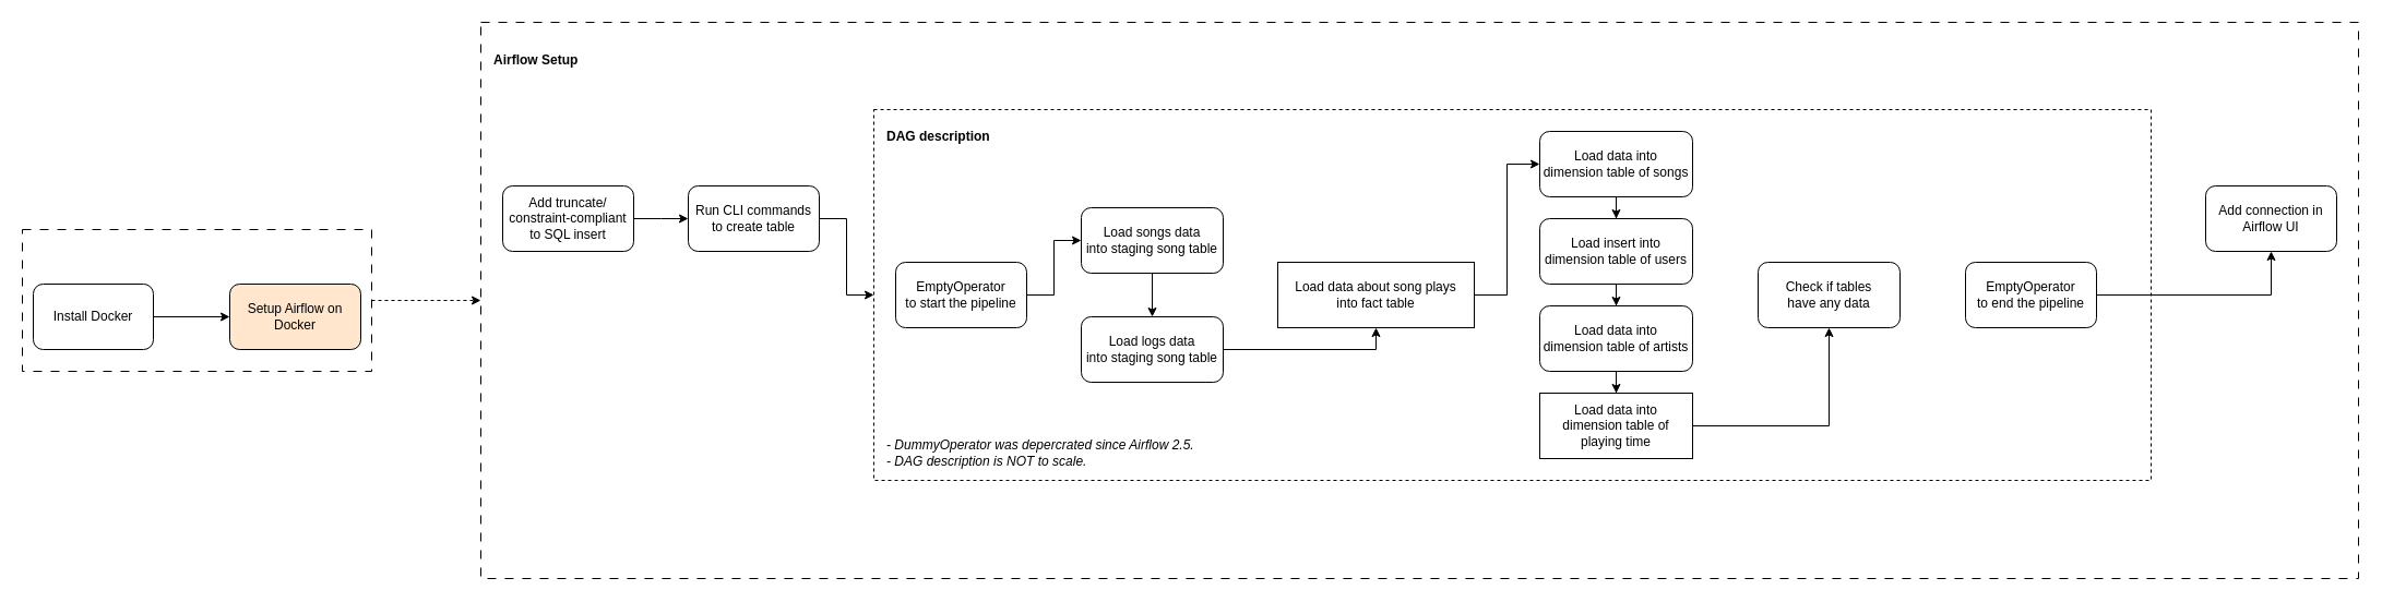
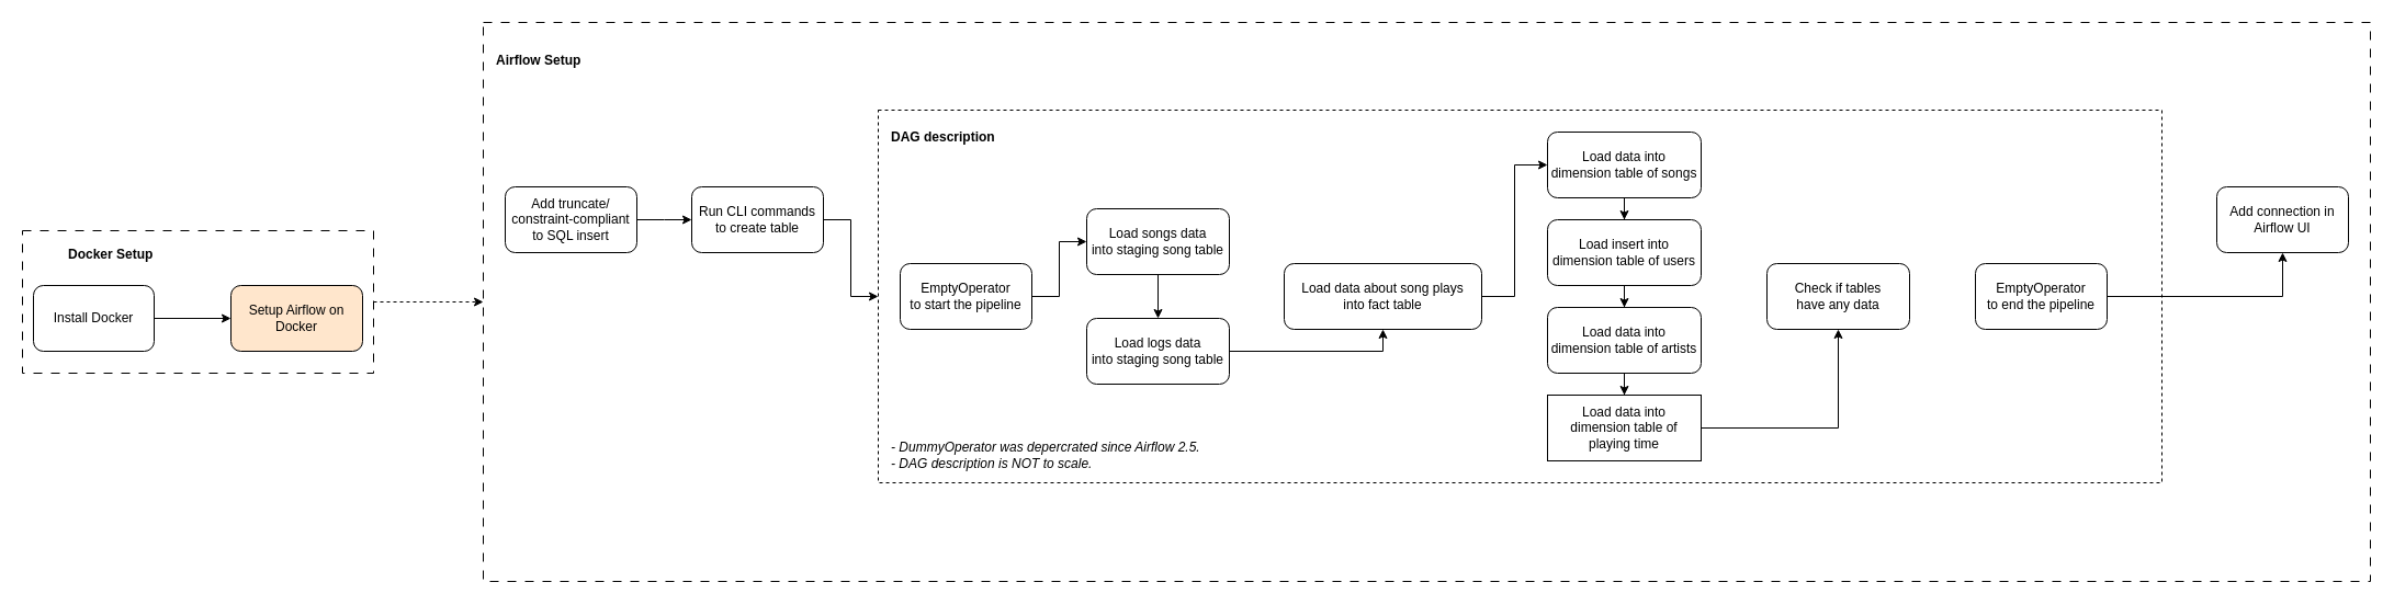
+ <mxCell id="34" value="Docker Setup" style="text;html=1;align=left;verticalAlign=middle;whiteSpace=wrap;rounded=0;fontStyle=1" vertex="1" parent="32"><mxGeometry x="40" y="7" width="90" height="30" as="geometry" /></mxCell>
- <mxCell id="18" value="Load data about song plays&lt;br&gt;into fact table" style="whiteSpace=wrap;html=1;rounded=0;" vertex="1" parent="1"><mxGeometry x="1170" y="240" width="180" height="60" as="geometry" /></mxCell>
+ <mxCell id="18" value="Load data about song plays&lt;br&gt;into fact table" style="rounded=1;whiteSpace=wrap;html=1;" vertex="1" parent="1"><mxGeometry x="1170" y="240" width="180" height="60" as="geometry" /></mxCell>
